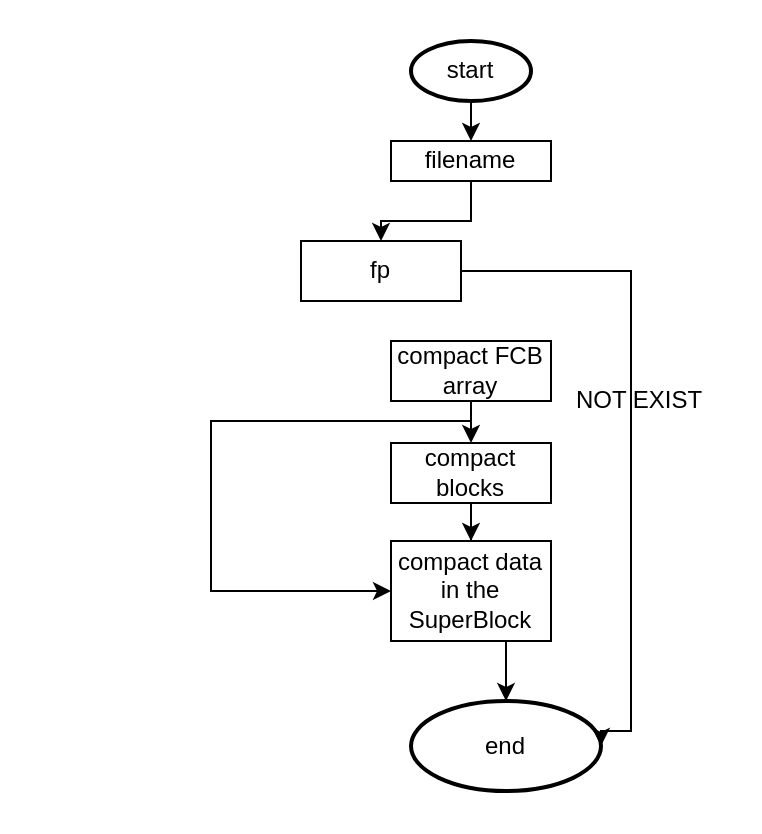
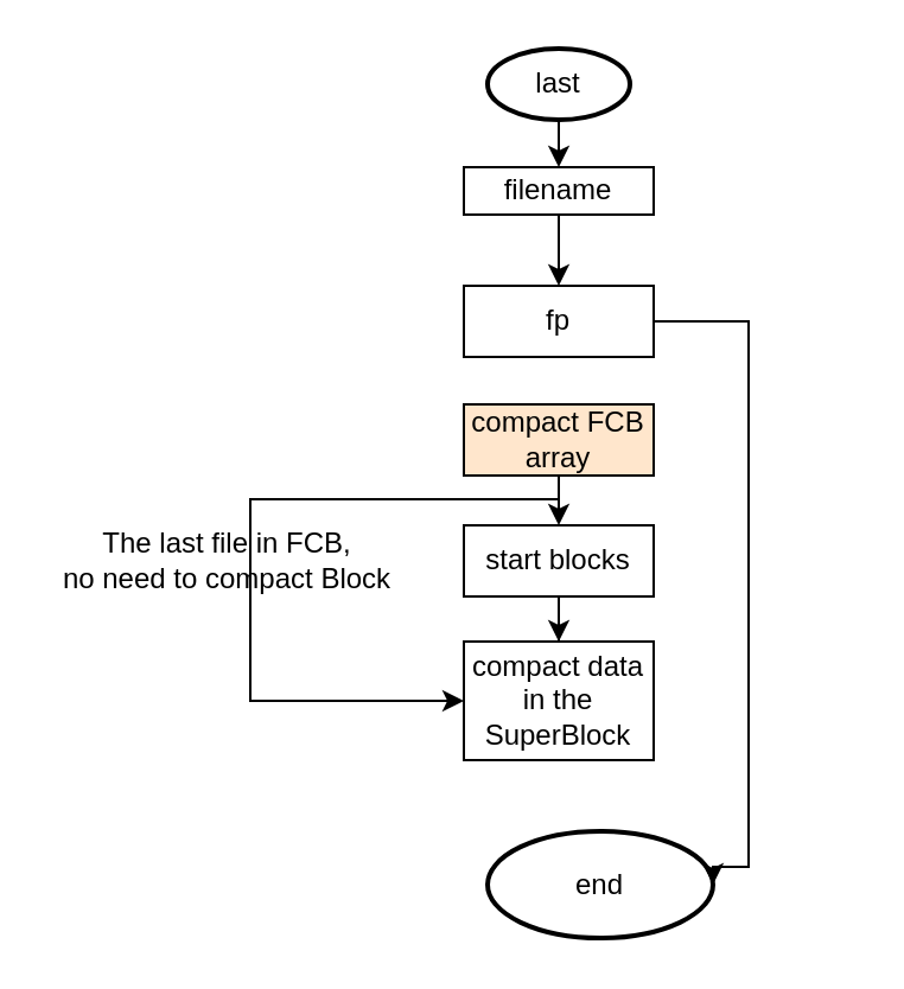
- <mxCell id="3" value="start" style="strokeWidth=2;html=1;shape=mxgraph.flowchart.start_1;whiteSpace=wrap;" vertex="1" parent="1"><mxGeometry x="205" y="20" width="60" height="30" as="geometry" /></mxCell>
+ <mxCell id="3" value="last" style="strokeWidth=2;html=1;shape=mxgraph.flowchart.start_1;whiteSpace=wrap;" vertex="1" parent="1"><mxGeometry x="205" y="20" width="60" height="30" as="geometry" /></mxCell>
- <mxCell id="9" value="fp" style="whiteSpace=wrap;html=1;" vertex="1" parent="1"><mxGeometry x="150" y="120" width="80" height="30" as="geometry" /></mxCell>
+ <mxCell id="9" value="fp" style="whiteSpace=wrap;html=1;" vertex="1" parent="1"><mxGeometry x="195" y="120" width="80" height="30" as="geometry" /></mxCell>
- <mxCell id="11" value="compact FCB array" style="whiteSpace=wrap;html=1;" vertex="1" parent="1"><mxGeometry x="195" y="170" width="80" height="30" as="geometry" /></mxCell>
+ <mxCell id="11" value="compact FCB array" style="whiteSpace=wrap;html=1;fillColor=#ffe6cc;" vertex="1" parent="1"><mxGeometry x="195" y="170" width="80" height="30" as="geometry" /></mxCell>
- <mxCell id="16" value="NOT EXIST" style="text;html=1;align=center;verticalAlign=middle;resizable=0;points=[];autosize=1;strokeColor=none;fillColor=none;" vertex="1" parent="1"><mxGeometry x="279" y="190" width="80" height="20" as="geometry" /></mxCell>
+ <mxCell id="17" value="The last file in FCB, &lt;br&gt;no need to compact Block" style="text;html=1;align=center;verticalAlign=middle;resizable=0;points=[];autosize=1;strokeColor=none;fillColor=none;" vertex="1" parent="1"><mxGeometry x="20" y="221" width="150" height="30" as="geometry" /></mxCell>
- <mxCell id="13" value="compact blocks" style="whiteSpace=wrap;html=1;" vertex="1" parent="1"><mxGeometry x="195" y="221" width="80" height="30" as="geometry" /></mxCell>
+ <mxCell id="13" value="start blocks" style="whiteSpace=wrap;html=1;" vertex="1" parent="1"><mxGeometry x="195" y="221" width="80" height="30" as="geometry" /></mxCell>
- <mxCell id="14" style="edgeStyle=orthogonalEdgeStyle;rounded=0;orthogonalLoop=1;jettySize=auto;html=1;exitX=0.5;exitY=1;exitDx=0;exitDy=0;entryX=0.5;entryY=0;entryDx=0;entryDy=0;entryPerimeter=0;" edge="1" parent="1" source="15" target="4"><mxGeometry relative="1" as="geometry" /></mxCell>
